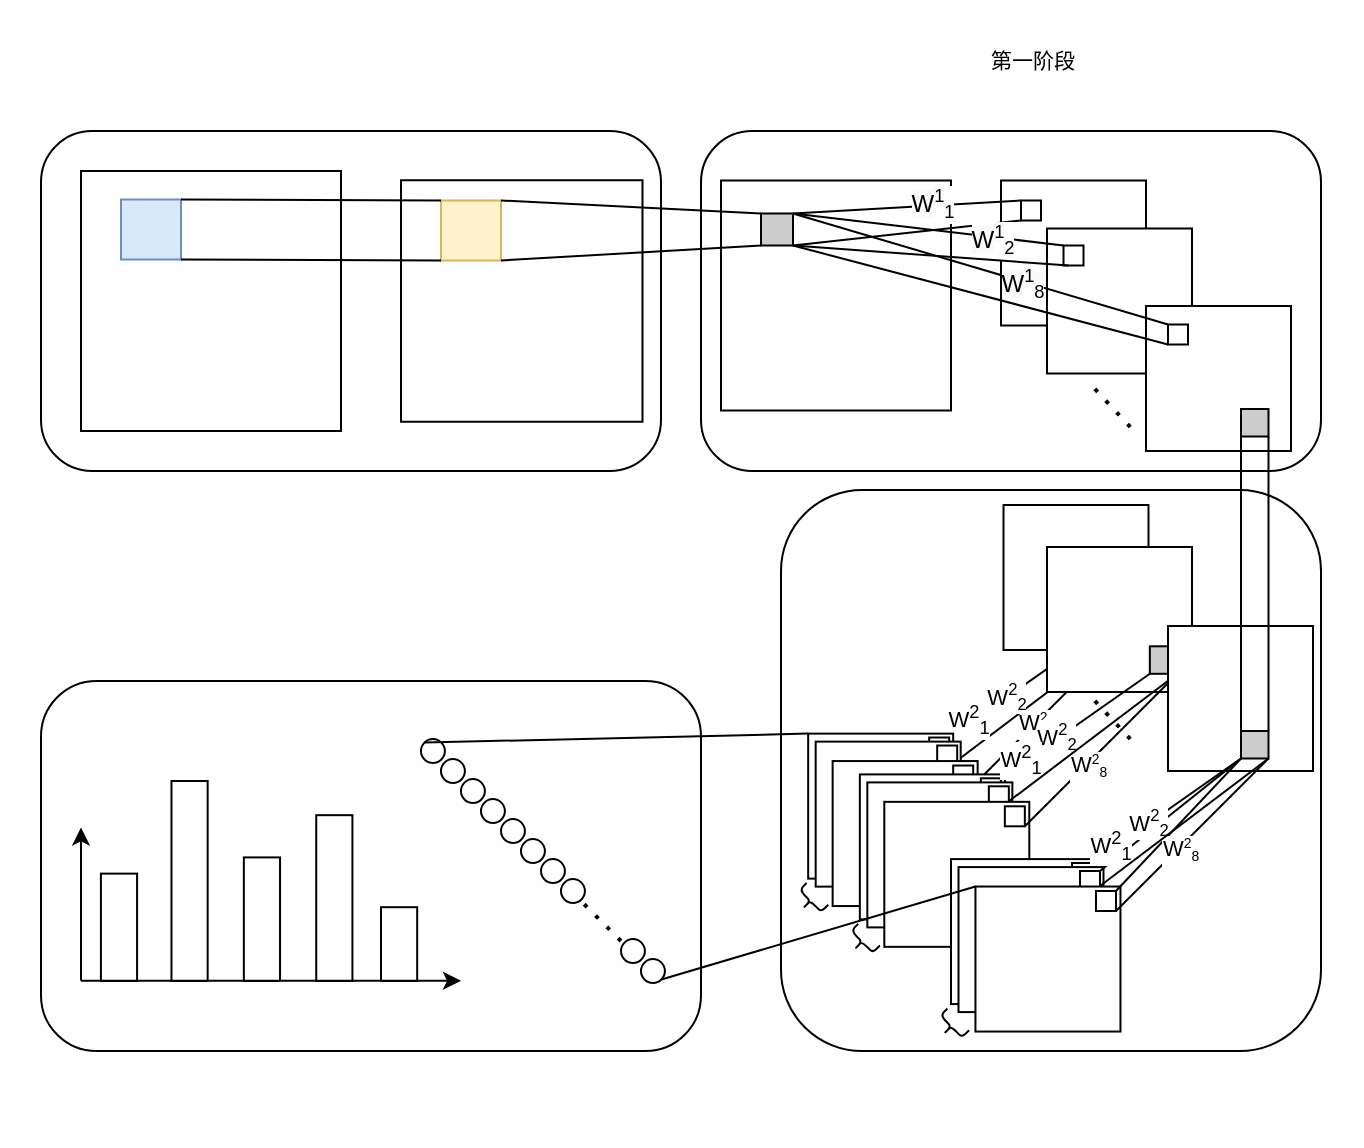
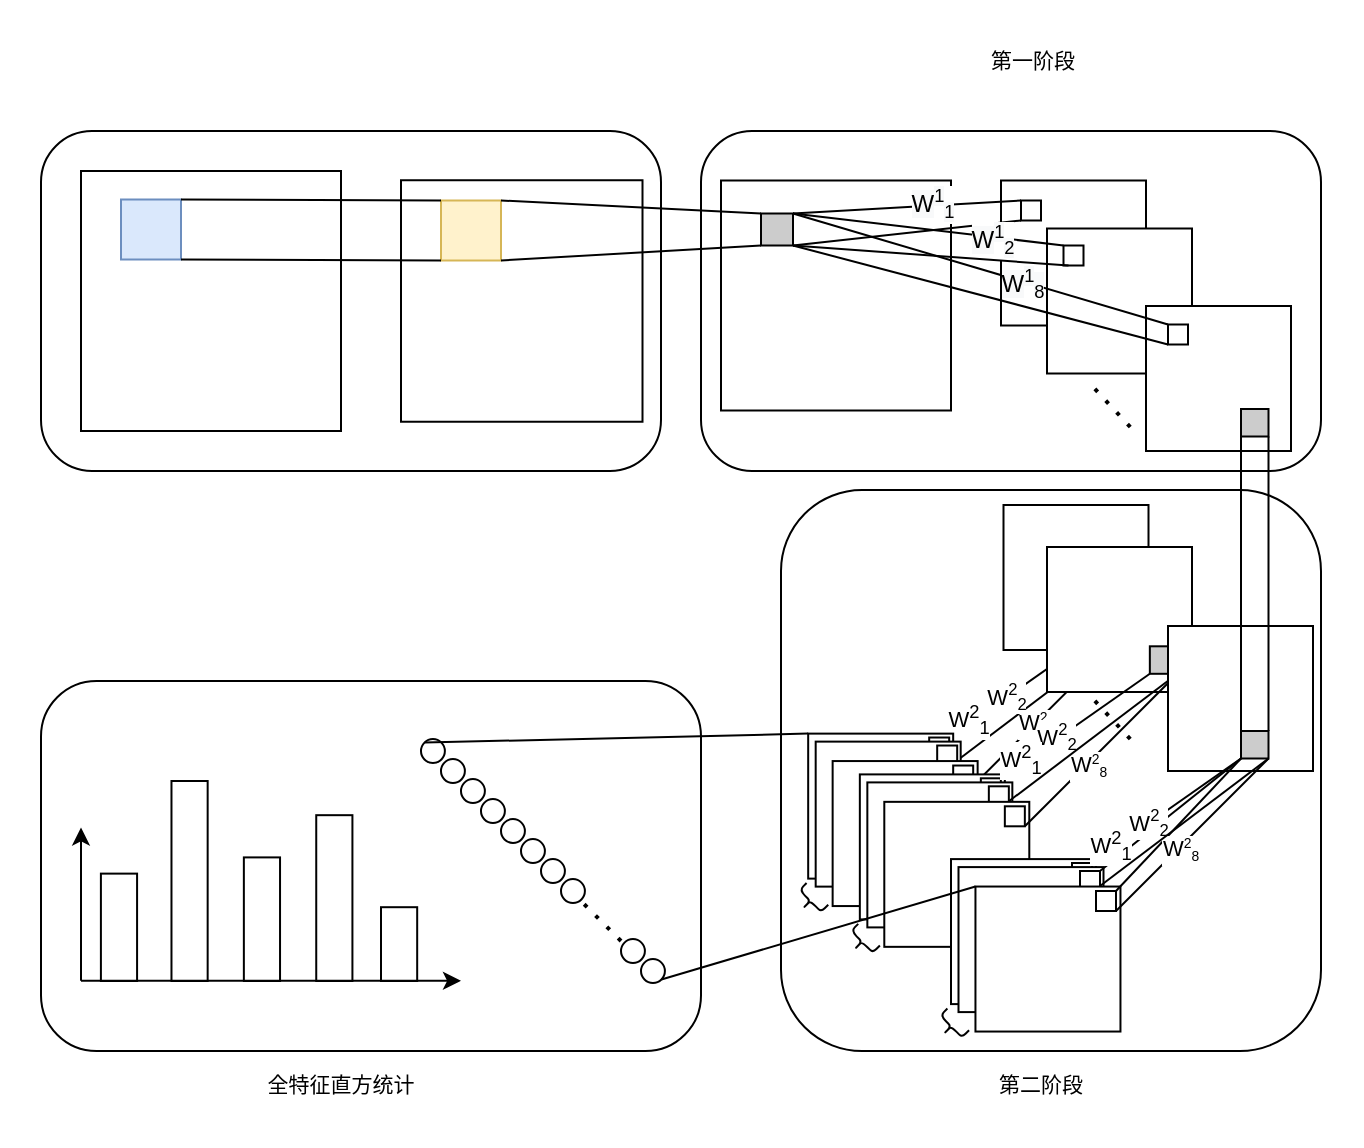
+ <mxCell id="107" value="全特征直方统计" style="text;html=1;align=center;verticalAlign=middle;resizable=0;points=[];autosize=1;fontSize=10.5;" vertex="1" parent="1"><mxGeometry x="120" y="532" width="100" height="20" as="geometry" /></mxCell>
+ <mxCell id="106" value="第二阶段" style="text;html=1;align=center;verticalAlign=middle;resizable=0;points=[];autosize=1;fontSize=10.5;" vertex="1" parent="1"><mxGeometry x="489.92" y="532" width="60" height="20" as="geometry" /></mxCell>
